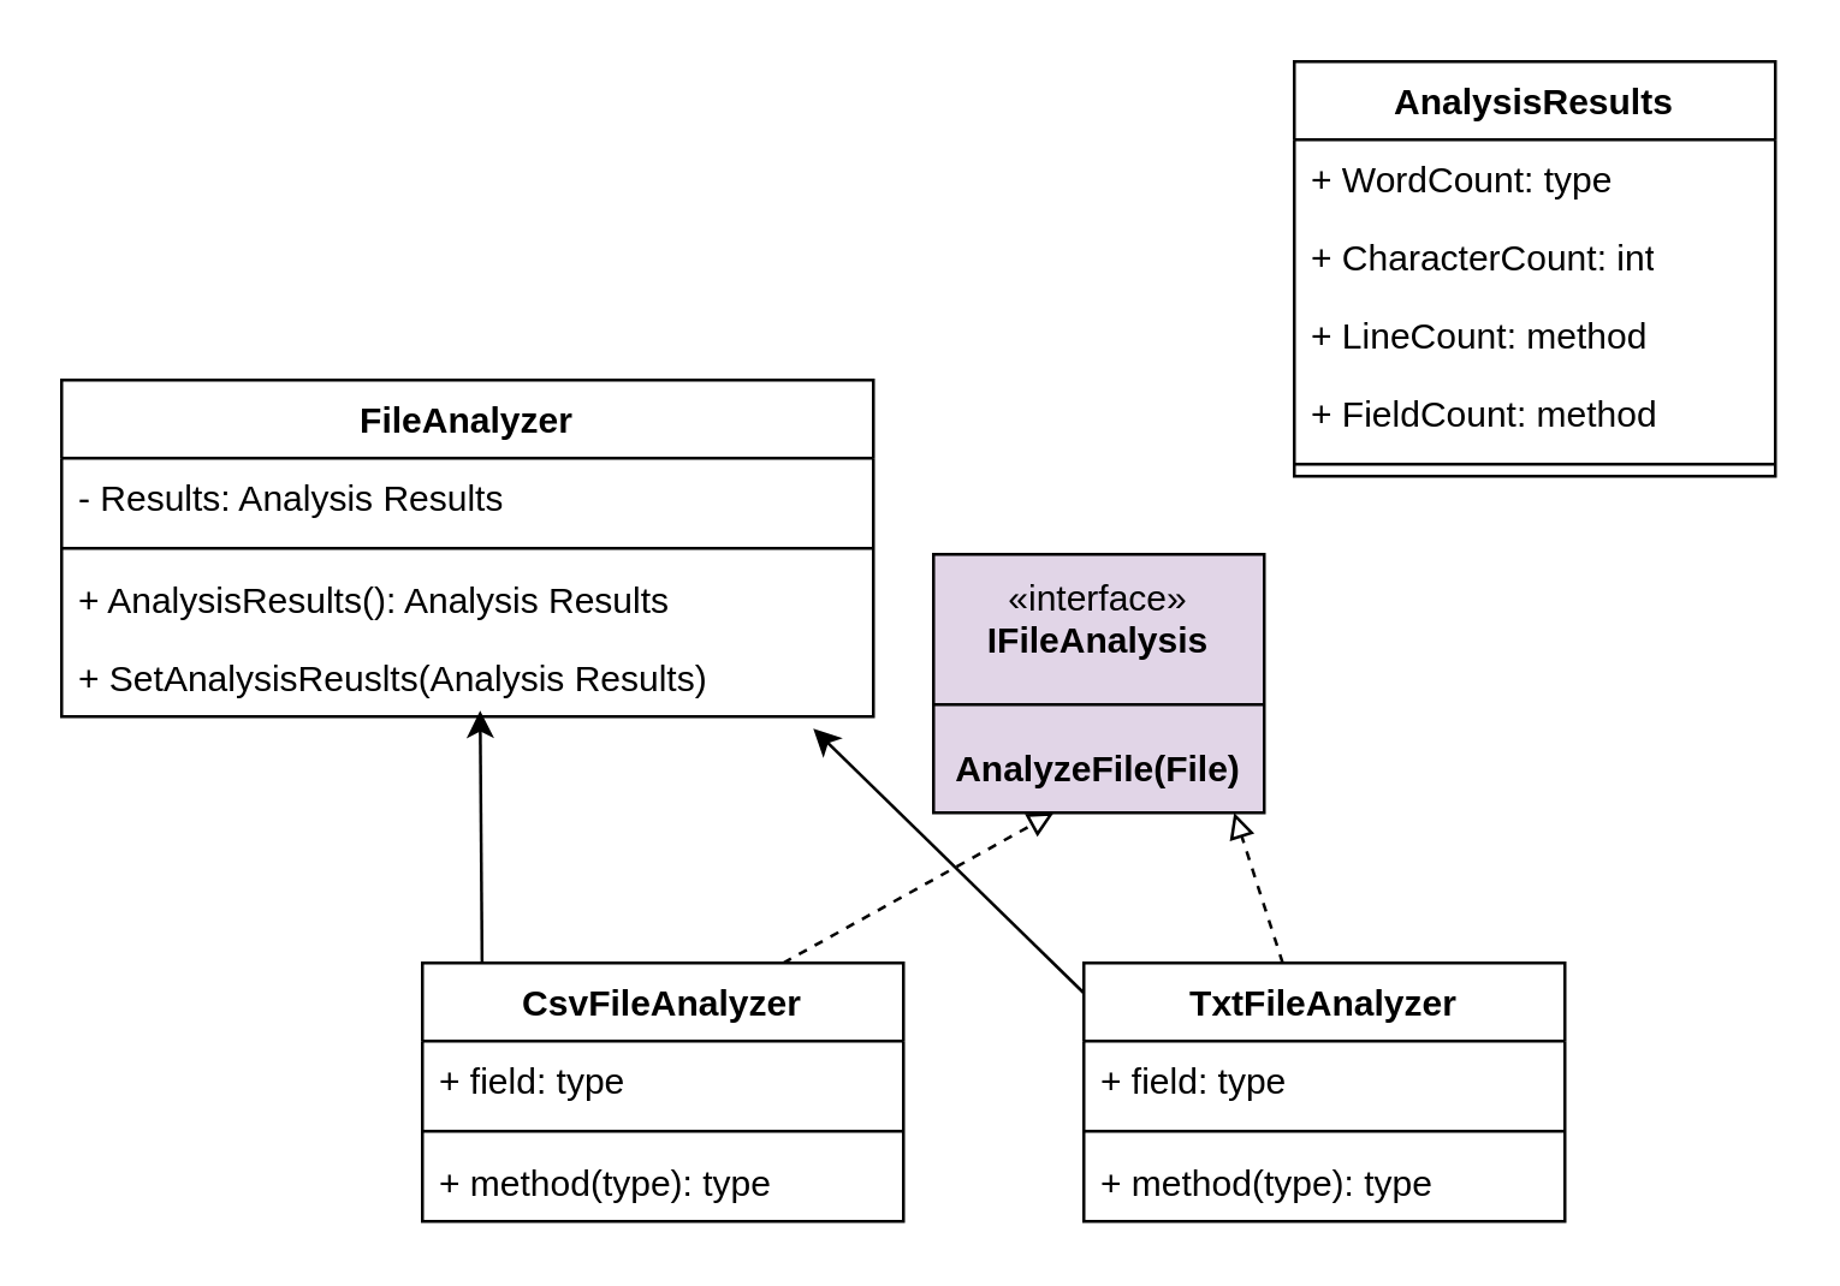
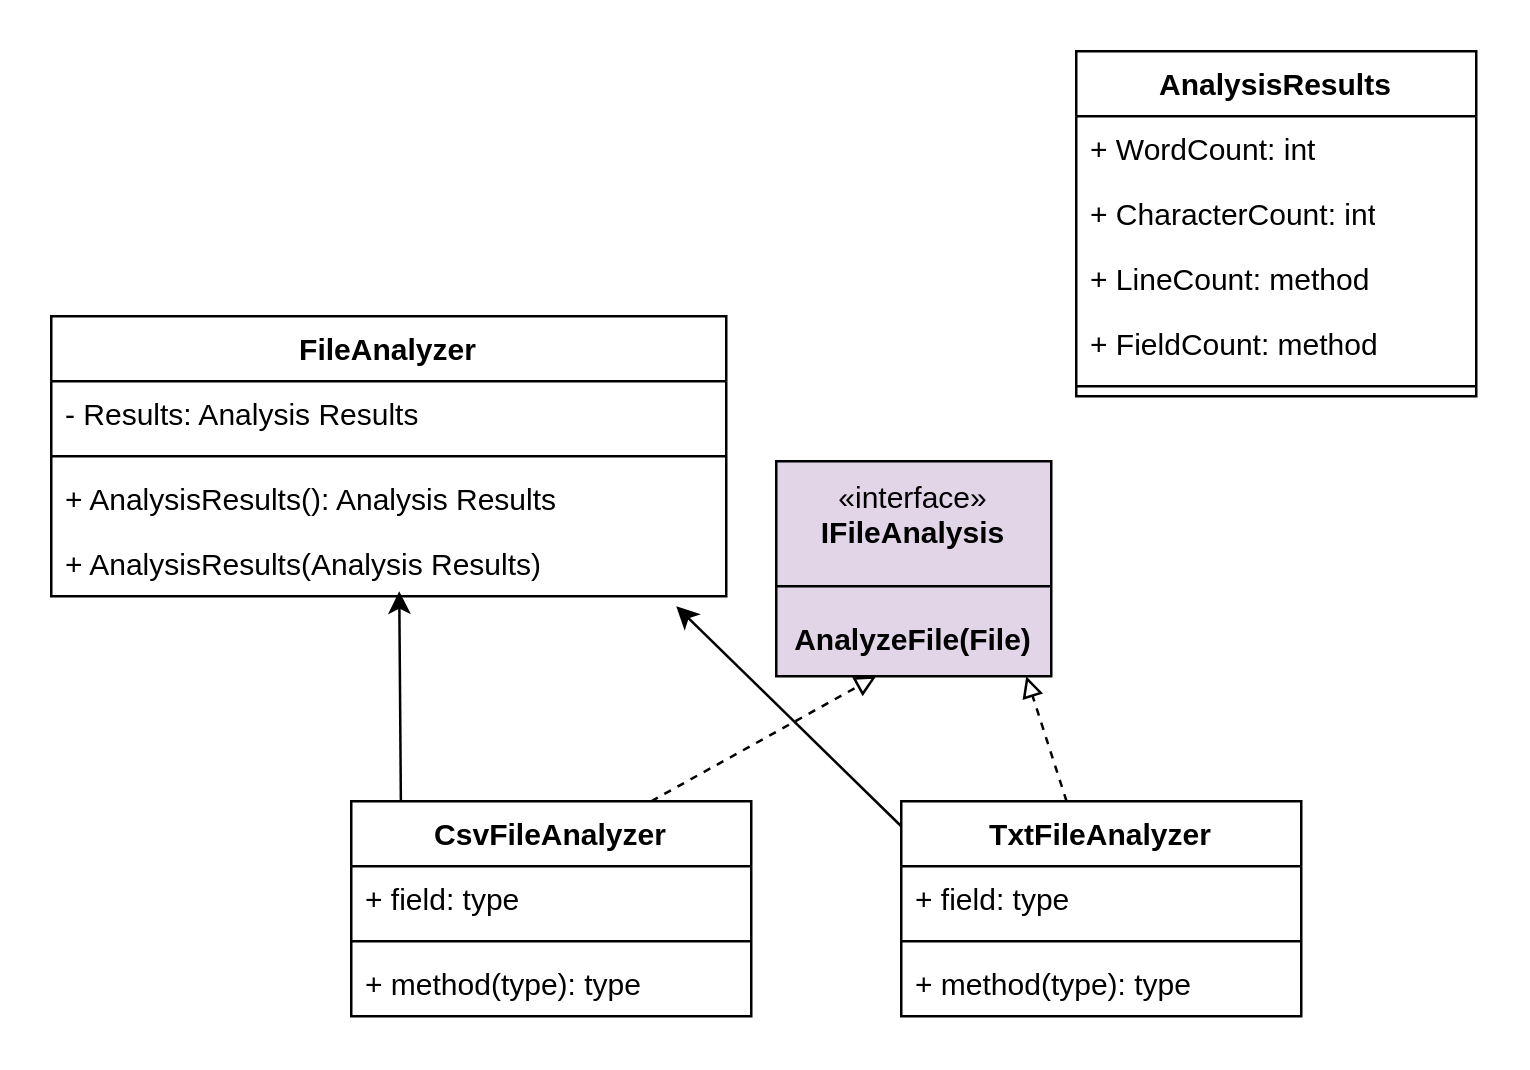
- <mxCell id="9" value="+ WordCount: type" style="text;strokeColor=none;fillColor=none;align=left;verticalAlign=top;spacingLeft=4;spacingRight=4;overflow=hidden;rotatable=0;points=[[0,0.5],[1,0.5]];portConstraint=eastwest;whiteSpace=wrap;html=1;" vertex="1" parent="8"><mxGeometry y="26" width="160" height="26" as="geometry" /></mxCell>
+ <mxCell id="9" value="+ WordCount: int" style="text;strokeColor=none;fillColor=none;align=left;verticalAlign=top;spacingLeft=4;spacingRight=4;overflow=hidden;rotatable=0;points=[[0,0.5],[1,0.5]];portConstraint=eastwest;whiteSpace=wrap;html=1;" vertex="1" parent="8"><mxGeometry y="26" width="160" height="26" as="geometry" /></mxCell>
- <mxCell id="6" value="+ SetAnalysisReuslts(Analysis Results)" style="text;strokeColor=none;fillColor=none;align=left;verticalAlign=top;spacingLeft=4;spacingRight=4;overflow=hidden;rotatable=0;points=[[0,0.5],[1,0.5]];portConstraint=eastwest;whiteSpace=wrap;html=1;" vertex="1" parent="2"><mxGeometry y="86" width="270" height="26" as="geometry" /></mxCell>
+ <mxCell id="6" value="+ AnalysisResults(Analysis Results)" style="text;strokeColor=none;fillColor=none;align=left;verticalAlign=top;spacingLeft=4;spacingRight=4;overflow=hidden;rotatable=0;points=[[0,0.5],[1,0.5]];portConstraint=eastwest;whiteSpace=wrap;html=1;" vertex="1" parent="2"><mxGeometry y="86" width="270" height="26" as="geometry" /></mxCell>
